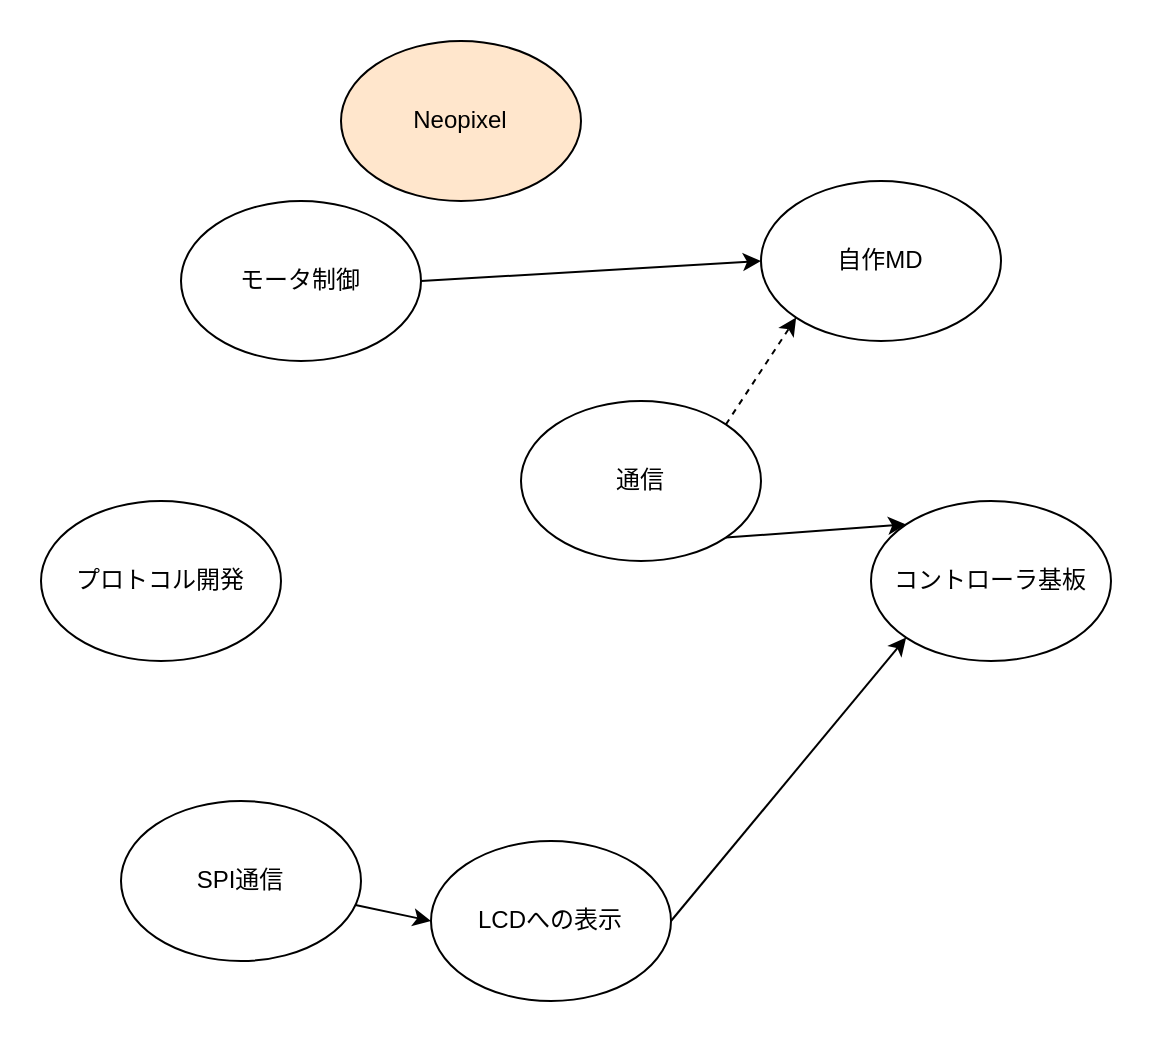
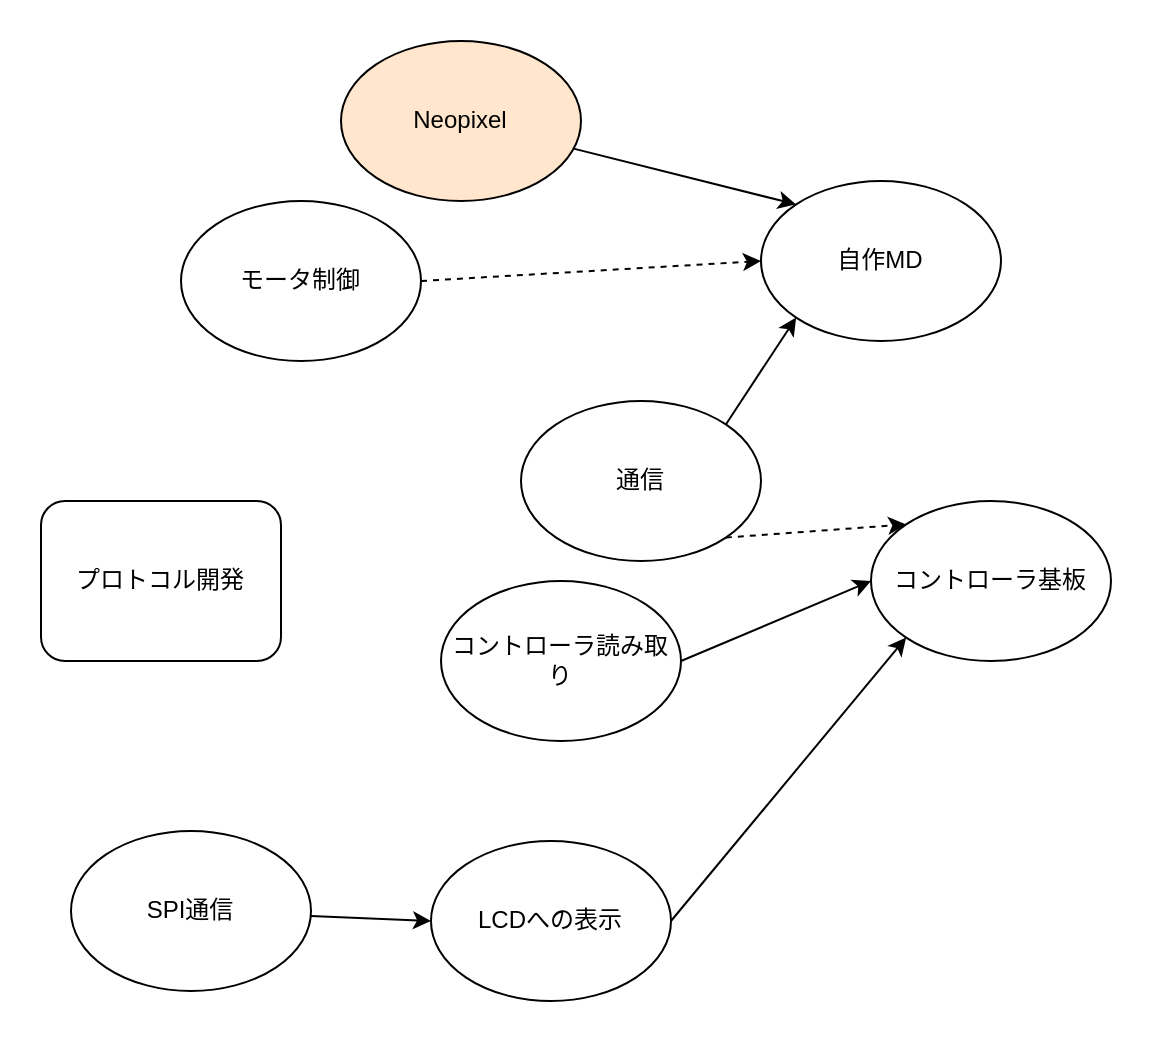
+ <mxCell id="14" style="edgeStyle=none;html=1;entryX=0;entryY=0;entryDx=0;entryDy=0;" edge="1" parent="1" source="15" target="8"><mxGeometry relative="1" as="geometry"><mxPoint x="400" y="80" as="targetPoint" /></mxGeometry></mxCell>
- <mxCell id="2" style="edgeStyle=none;html=1;exitX=1;exitY=0.5;exitDx=0;exitDy=0;entryX=0;entryY=0.5;entryDx=0;entryDy=0;" parent="1" source="3" target="8" edge="1"><mxGeometry relative="1" as="geometry" /></mxCell>
+ <mxCell id="2" style="edgeStyle=none;html=1;exitX=1;exitY=0.5;exitDx=0;exitDy=0;entryX=0;entryY=0.5;entryDx=0;entryDy=0;dashed=1;" parent="1" source="3" target="8" edge="1"><mxGeometry relative="1" as="geometry" /></mxCell>
- <mxCell id="5" style="edgeStyle=none;html=1;entryX=0;entryY=1;entryDx=0;entryDy=0;exitX=1;exitY=0;exitDx=0;exitDy=0;dashed=1;" parent="1" source="7" target="8" edge="1"><mxGeometry relative="1" as="geometry" /></mxCell>
+ <mxCell id="5" style="edgeStyle=none;html=1;entryX=0;entryY=1;entryDx=0;entryDy=0;exitX=1;exitY=0;exitDx=0;exitDy=0;" parent="1" source="7" target="8" edge="1"><mxGeometry relative="1" as="geometry" /></mxCell>
- <mxCell id="6" style="edgeStyle=none;html=1;exitX=1;exitY=1;exitDx=0;exitDy=0;entryX=0;entryY=0;entryDx=0;entryDy=0;" edge="1" parent="1" source="7" target="13"><mxGeometry relative="1" as="geometry" /></mxCell>
+ <mxCell id="6" style="edgeStyle=none;html=1;exitX=1;exitY=1;exitDx=0;exitDy=0;entryX=0;entryY=0;entryDx=0;entryDy=0;dashed=1;" edge="1" parent="1" source="7" target="13"><mxGeometry relative="1" as="geometry" /></mxCell>
- <mxCell id="4" value="プロトコル開発" style="ellipse;whiteSpace=wrap;html=1;" parent="1" vertex="1"><mxGeometry x="20" y="250" width="120" height="80" as="geometry" /></mxCell>
+ <mxCell id="4" value="プロトコル開発" style="whiteSpace=wrap;html=1;rounded=1;" parent="1" vertex="1"><mxGeometry x="20" y="250" width="120" height="80" as="geometry" /></mxCell>
+ <mxCell id="11" style="edgeStyle=none;html=1;exitX=1;exitY=0.5;exitDx=0;exitDy=0;entryX=0;entryY=0.5;entryDx=0;entryDy=0;" edge="1" parent="1" source="12" target="13"><mxGeometry relative="1" as="geometry" /></mxCell>
+ <mxCell id="12" value="コントローラ読み取り" style="ellipse;whiteSpace=wrap;html=1;" vertex="1" parent="1"><mxGeometry x="220" y="290" width="120" height="80" as="geometry" /></mxCell>
- <mxCell id="17" value="SPI通信" style="ellipse;whiteSpace=wrap;html=1;" vertex="1" parent="1"><mxGeometry x="60" y="400" width="120" height="80" as="geometry" /></mxCell>
+ <mxCell id="17" value="SPI通信" style="ellipse;whiteSpace=wrap;html=1;" vertex="1" parent="1"><mxGeometry x="35" y="415" width="120" height="80" as="geometry" /></mxCell>
